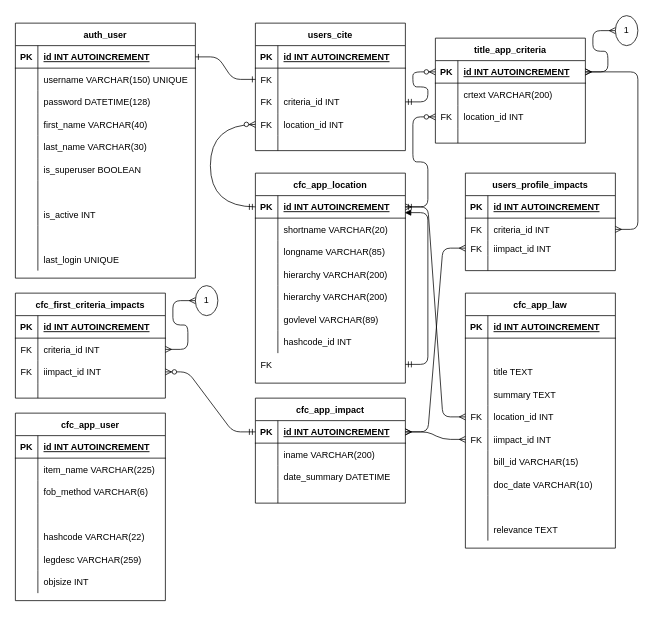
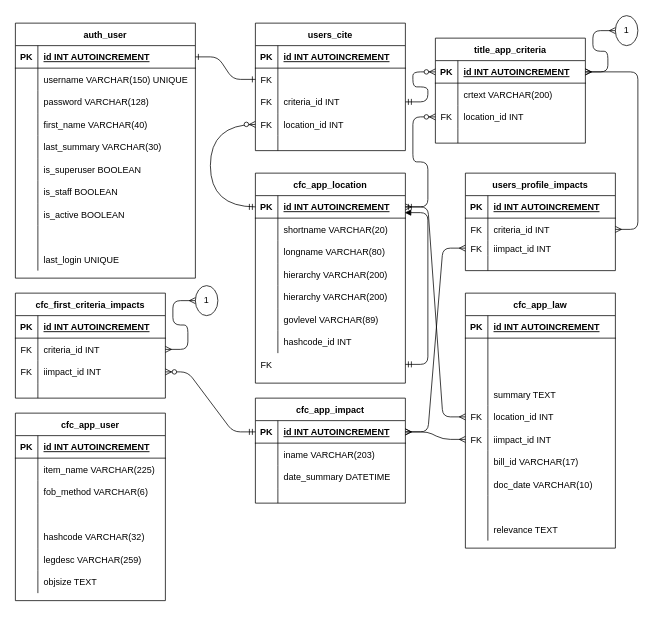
- <mxCell id="11" value="password DATETIME(128)" style="shape=partialRectangle;overflow=hidden;connectable=0;fillColor=none;top=0;left=0;bottom=0;right=0;align=left;spacingLeft=6;" parent="9" vertex="1"><mxGeometry x="30" width="210" height="30" as="geometry" /></mxCell>
+ <mxCell id="11" value="password VARCHAR(128)" style="shape=partialRectangle;overflow=hidden;connectable=0;fillColor=none;top=0;left=0;bottom=0;right=0;align=left;spacingLeft=6;" parent="9" vertex="1"><mxGeometry x="30" width="210" height="30" as="geometry" /></mxCell>
- <mxCell id="17" value="last_name VARCHAR(30)" style="shape=partialRectangle;overflow=hidden;connectable=0;fillColor=none;top=0;left=0;bottom=0;right=0;align=left;spacingLeft=6;" parent="15" vertex="1"><mxGeometry x="30" width="210" height="30" as="geometry" /></mxCell>
+ <mxCell id="17" value="last_summary VARCHAR(30)" style="shape=partialRectangle;overflow=hidden;connectable=0;fillColor=none;top=0;left=0;bottom=0;right=0;align=left;spacingLeft=6;" parent="15" vertex="1"><mxGeometry x="30" width="210" height="30" as="geometry" /></mxCell>
+ <mxCell id="23" value="is_staff BOOLEAN" style="shape=partialRectangle;overflow=hidden;connectable=0;fillColor=none;top=0;left=0;bottom=0;right=0;align=left;spacingLeft=6;" parent="21" vertex="1"><mxGeometry x="30" width="210" height="30" as="geometry" /></mxCell>
- <mxCell id="26" value="is_active INT" style="shape=partialRectangle;overflow=hidden;connectable=0;fillColor=none;top=0;left=0;bottom=0;right=0;align=left;spacingLeft=6;" parent="24" vertex="1"><mxGeometry x="30" width="210" height="30" as="geometry" /></mxCell>
+ <mxCell id="26" value="is_active BOOLEAN" style="shape=partialRectangle;overflow=hidden;connectable=0;fillColor=none;top=0;left=0;bottom=0;right=0;align=left;spacingLeft=6;" parent="24" vertex="1"><mxGeometry x="30" width="210" height="30" as="geometry" /></mxCell>
- <mxCell id="57" value="longname VARCHAR(85)" style="shape=partialRectangle;connectable=0;fillColor=none;top=0;left=0;bottom=0;right=0;align=left;spacingLeft=6;overflow=hidden;" parent="55" vertex="1"><mxGeometry x="30" width="170" height="30" as="geometry" /></mxCell>
+ <mxCell id="57" value="longname VARCHAR(80)" style="shape=partialRectangle;connectable=0;fillColor=none;top=0;left=0;bottom=0;right=0;align=left;spacingLeft=6;overflow=hidden;" parent="55" vertex="1"><mxGeometry x="30" width="170" height="30" as="geometry" /></mxCell>
- <mxCell id="143" value="title TEXT" style="shape=partialRectangle;connectable=0;fillColor=none;top=0;left=0;bottom=0;right=0;align=left;spacingLeft=6;overflow=hidden;" parent="141" vertex="1"><mxGeometry x="30" width="170" height="30" as="geometry" /></mxCell>
- <mxCell id="122" value="iname VARCHAR(200)" style="shape=partialRectangle;overflow=hidden;connectable=0;fillColor=none;top=0;left=0;bottom=0;right=0;align=left;spacingLeft=6;" parent="120" vertex="1"><mxGeometry x="30" width="170" height="30" as="geometry" /></mxCell>
+ <mxCell id="122" value="iname VARCHAR(203)" style="shape=partialRectangle;overflow=hidden;connectable=0;fillColor=none;top=0;left=0;bottom=0;right=0;align=left;spacingLeft=6;" parent="120" vertex="1"><mxGeometry x="30" width="170" height="30" as="geometry" /></mxCell>
- <mxCell id="155" value="bill_id VARCHAR(15)" style="shape=partialRectangle;connectable=0;fillColor=none;top=0;left=0;bottom=0;right=0;align=left;spacingLeft=6;overflow=hidden;" parent="153" vertex="1"><mxGeometry x="30" width="170" height="30" as="geometry" /></mxCell>
+ <mxCell id="155" value="bill_id VARCHAR(17)" style="shape=partialRectangle;connectable=0;fillColor=none;top=0;left=0;bottom=0;right=0;align=left;spacingLeft=6;overflow=hidden;" parent="153" vertex="1"><mxGeometry x="30" width="170" height="30" as="geometry" /></mxCell>
- <mxCell id="180" value="hashcode VARCHAR(22)" style="shape=partialRectangle;connectable=0;fillColor=none;top=0;left=0;bottom=0;right=0;align=left;spacingLeft=6;overflow=hidden;" parent="178" vertex="1"><mxGeometry x="30" width="170" height="30" as="geometry" /></mxCell>
+ <mxCell id="180" value="hashcode VARCHAR(32)" style="shape=partialRectangle;connectable=0;fillColor=none;top=0;left=0;bottom=0;right=0;align=left;spacingLeft=6;overflow=hidden;" parent="178" vertex="1"><mxGeometry x="30" width="170" height="30" as="geometry" /></mxCell>
- <mxCell id="186" value="objsize INT" style="shape=partialRectangle;connectable=0;fillColor=none;top=0;left=0;bottom=0;right=0;align=left;spacingLeft=6;overflow=hidden;" parent="184" vertex="1"><mxGeometry x="30" width="170" height="30" as="geometry" /></mxCell>
+ <mxCell id="186" value="objsize TEXT" style="shape=partialRectangle;connectable=0;fillColor=none;top=0;left=0;bottom=0;right=0;align=left;spacingLeft=6;overflow=hidden;" parent="184" vertex="1"><mxGeometry x="30" width="170" height="30" as="geometry" /></mxCell>
